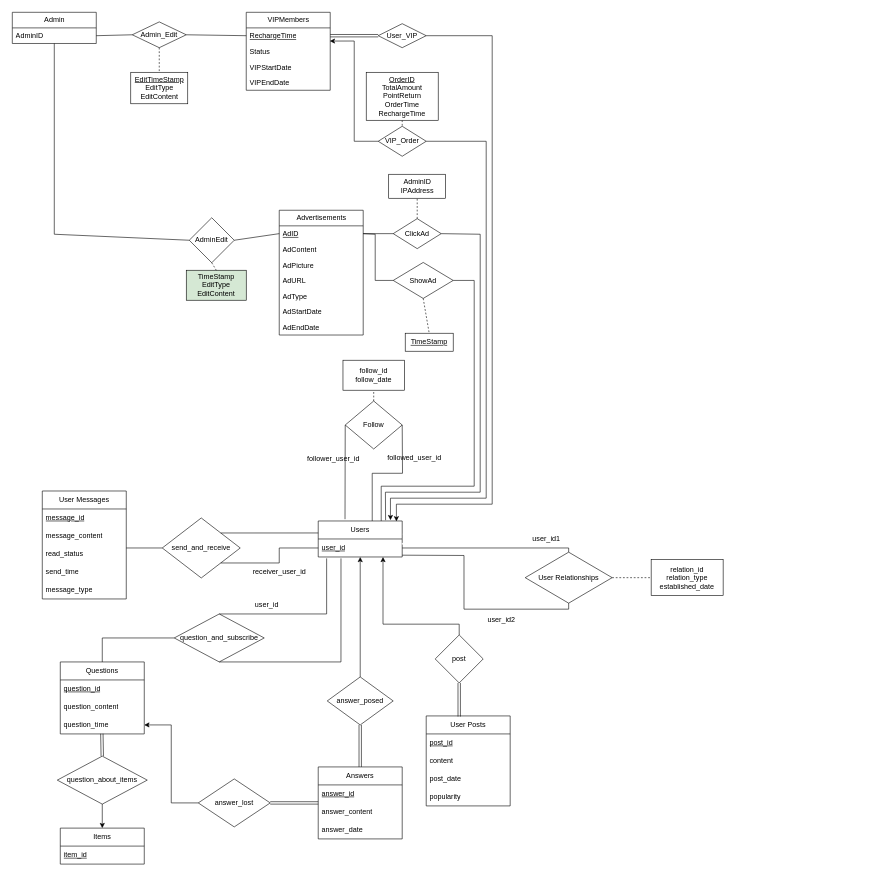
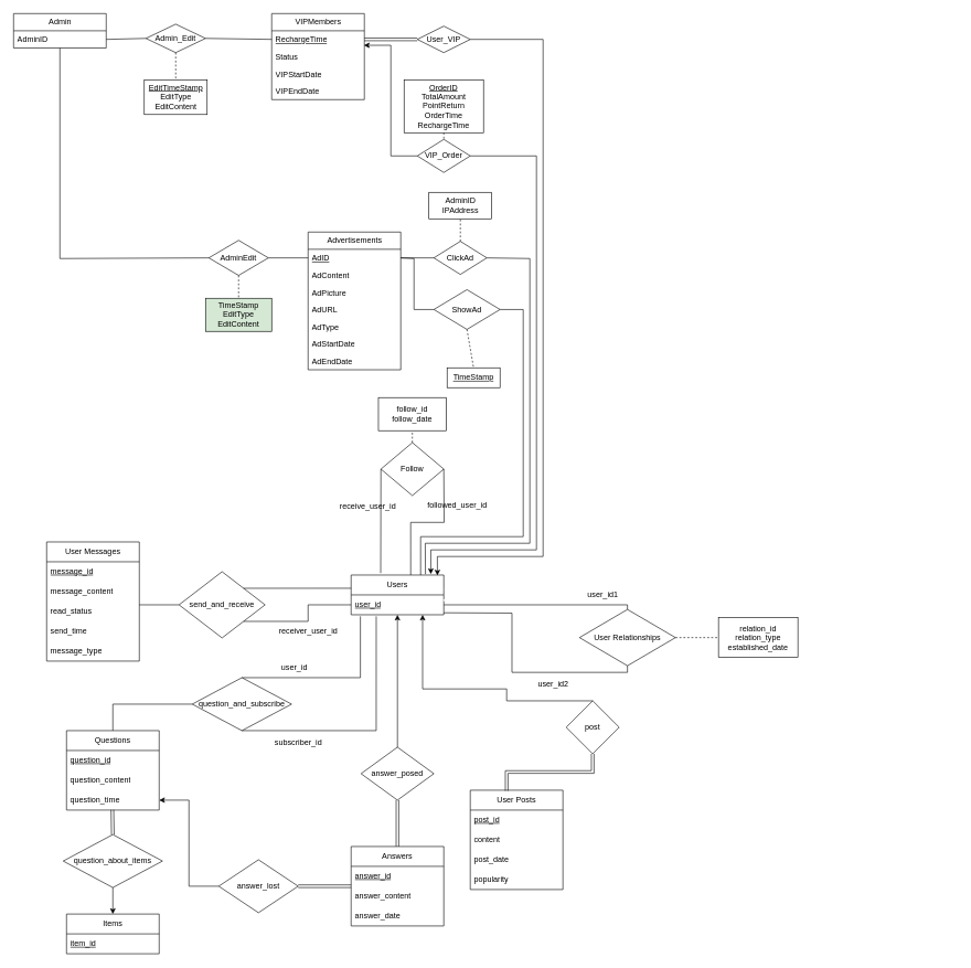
- <mxCell id="36" value="AdminEdit" style="rhombus;whiteSpace=wrap;html=1;" parent="1" vertex="1"><mxGeometry x="315" y="362.5" width="75" height="75" as="geometry" /></mxCell>
+ <mxCell id="36" value="AdminEdit" style="rhombus;whiteSpace=wrap;html=1;" parent="1" vertex="1"><mxGeometry x="315" y="362.5" width="90" height="53" as="geometry" /></mxCell>
- <mxCell id="89" value="follower_user_id" style="text;html=1;align=center;verticalAlign=middle;resizable=0;points=[];autosize=1;strokeColor=none;fillColor=none;" parent="1" vertex="1"><mxGeometry x="500" y="750" width="110" height="30" as="geometry" /></mxCell>
+ <mxCell id="89" value="receive_user_id" style="text;html=1;align=center;verticalAlign=middle;resizable=0;points=[];autosize=1;strokeColor=none;fillColor=none;" parent="1" vertex="1"><mxGeometry x="500" y="750" width="110" height="30" as="geometry" /></mxCell>
- <mxCell id="60" value="post" style="rhombus;whiteSpace=wrap;html=1;" parent="1" vertex="1"><mxGeometry x="725" y="1058" width="80" height="80" as="geometry" /></mxCell>
+ <mxCell id="60" value="post" style="rhombus;whiteSpace=wrap;html=1;" parent="1" vertex="1"><mxGeometry x="855" y="1058" width="80" height="80" as="geometry" /></mxCell>
+ <mxCell id="100" value="subscriber_id" style="text;html=1;align=center;verticalAlign=middle;resizable=0;points=[];autosize=1;strokeColor=none;fillColor=none;" parent="1" vertex="1"><mxGeometry x="405" y="1106" width="90" height="30" as="geometry" /></mxCell>
